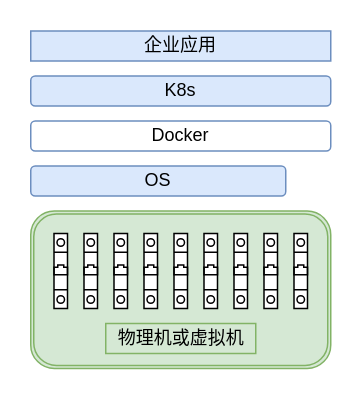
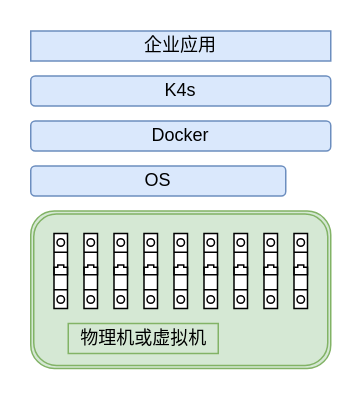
- <mxCell id="14" value="K8s" style="rounded=1;whiteSpace=wrap;html=1;fillColor=#dae8fc;strokeColor=#6c8ebf;" vertex="1" parent="1"><mxGeometry x="20" y="50" width="200" height="20" as="geometry" /></mxCell>
+ <mxCell id="14" value="K4s" style="rounded=1;whiteSpace=wrap;html=1;fillColor=#dae8fc;strokeColor=#6c8ebf;" vertex="1" parent="1"><mxGeometry x="20" y="50" width="200" height="20" as="geometry" /></mxCell>
- <mxCell id="3" value="Docker" style="rounded=1;whiteSpace=wrap;html=1;fillColor=#ffffff;strokeColor=#6c8ebf;" vertex="1" parent="1"><mxGeometry x="20" y="80" width="200" height="20" as="geometry" /></mxCell>
+ <mxCell id="3" value="Docker" style="rounded=1;whiteSpace=wrap;html=1;fillColor=#dae8fc;strokeColor=#6c8ebf;" vertex="1" parent="1"><mxGeometry x="20" y="80" width="200" height="20" as="geometry" /></mxCell>
- <mxCell id="13" value="物理机或虚拟机" style="text;html=1;resizable=0;autosize=1;align=center;verticalAlign=middle;points=[];fillColor=#d5e8d4;strokeColor=#82b366;rounded=0;" vertex="1" parent="1"><mxGeometry x="70" y="215" width="100" height="20" as="geometry" /></mxCell>
+ <mxCell id="13" value="物理机或虚拟机" style="text;html=1;resizable=0;autosize=1;align=center;verticalAlign=middle;points=[];fillColor=#d5e8d4;strokeColor=#82b366;rounded=0;" vertex="1" parent="1"><mxGeometry x="45" y="215" width="100" height="20" as="geometry" /></mxCell>
